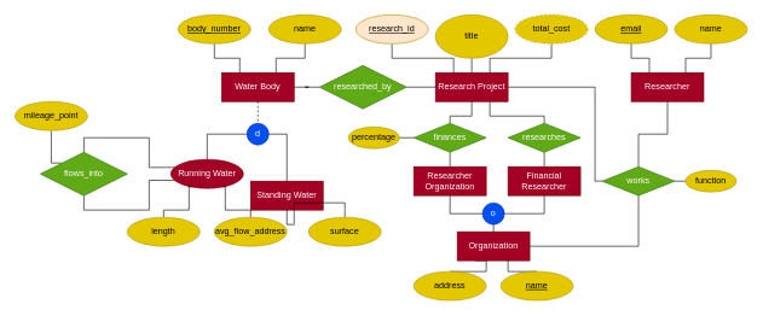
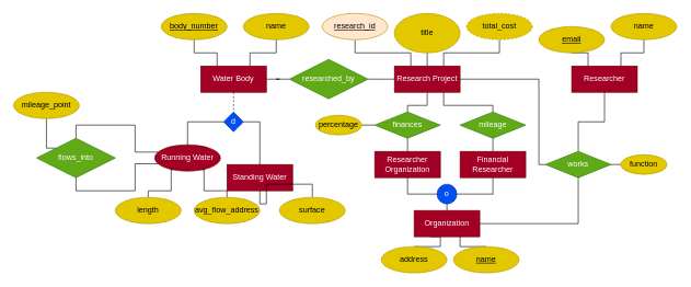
- <mxCell id="67" value="&lt;u&gt;email&lt;/u&gt;" style="ellipse;whiteSpace=wrap;html=1;align=center;strokeColor=#B09500;verticalAlign=middle;fontFamily=Helvetica;fontSize=12;fontColor=#000000;fillColor=#e3c800;" vertex="1" parent="1"><mxGeometry x="820" y="20" width="100" height="40" as="geometry" /></mxCell>
+ <mxCell id="67" value="&lt;u&gt;email&lt;/u&gt;" style="ellipse;whiteSpace=wrap;html=1;align=center;strokeColor=#B09500;verticalAlign=middle;fontFamily=Helvetica;fontSize=12;fontColor=#000000;fillColor=#e3c800;" vertex="1" parent="1"><mxGeometry x="820" y="40" width="100" height="40" as="geometry" /></mxCell>
- <mxCell id="14" value="d" style="ellipse;whiteSpace=wrap;html=1;aspect=fixed;strokeColor=#001DBC;align=center;verticalAlign=middle;fontFamily=Helvetica;fontSize=12;fontColor=#ffffff;fillColor=#0050ef;" vertex="1" parent="1"><mxGeometry x="340" y="170" width="30" height="30" as="geometry" /></mxCell>
+ <mxCell id="14" value="d" style="rhombus;whiteSpace=wrap;html=1;aspect=fixed;strokeColor=#001DBC;align=center;verticalAlign=middle;fontFamily=Helvetica;fontSize=12;fontColor=#ffffff;fillColor=#0050ef;" vertex="1" parent="1"><mxGeometry x="340" y="170" width="30" height="30" as="geometry" /></mxCell>
- <mxCell id="61" value="researches" style="shape=rhombus;perimeter=rhombusPerimeter;whiteSpace=wrap;html=1;align=center;strokeColor=#2D7600;verticalAlign=middle;fontFamily=Helvetica;fontSize=12;fontColor=#ffffff;fillColor=#60a917;" vertex="1" parent="1"><mxGeometry x="700" y="170" width="100" height="40" as="geometry" /></mxCell>
+ <mxCell id="61" value="mileage" style="shape=rhombus;perimeter=rhombusPerimeter;whiteSpace=wrap;html=1;align=center;strokeColor=#2D7600;verticalAlign=middle;fontFamily=Helvetica;fontSize=12;fontColor=#ffffff;fillColor=#60a917;" vertex="1" parent="1"><mxGeometry x="700" y="170" width="100" height="40" as="geometry" /></mxCell>
- <mxCell id="50" value="address" style="ellipse;whiteSpace=wrap;html=1;align=center;strokeColor=#B09500;verticalAlign=middle;fontFamily=Helvetica;fontSize=12;fontColor=#000000;fillColor=#e3c800;" vertex="1" parent="1"><mxGeometry x="570" y="375" width="100" height="40" as="geometry" /></mxCell>
+ <mxCell id="50" value="address" style="ellipse;whiteSpace=wrap;html=1;align=center;strokeColor=#B09500;verticalAlign=middle;fontFamily=Helvetica;fontSize=12;fontColor=#000000;fillColor=#e3c800;" vertex="1" parent="1"><mxGeometry x="580" y="375" width="100" height="40" as="geometry" /></mxCell>
